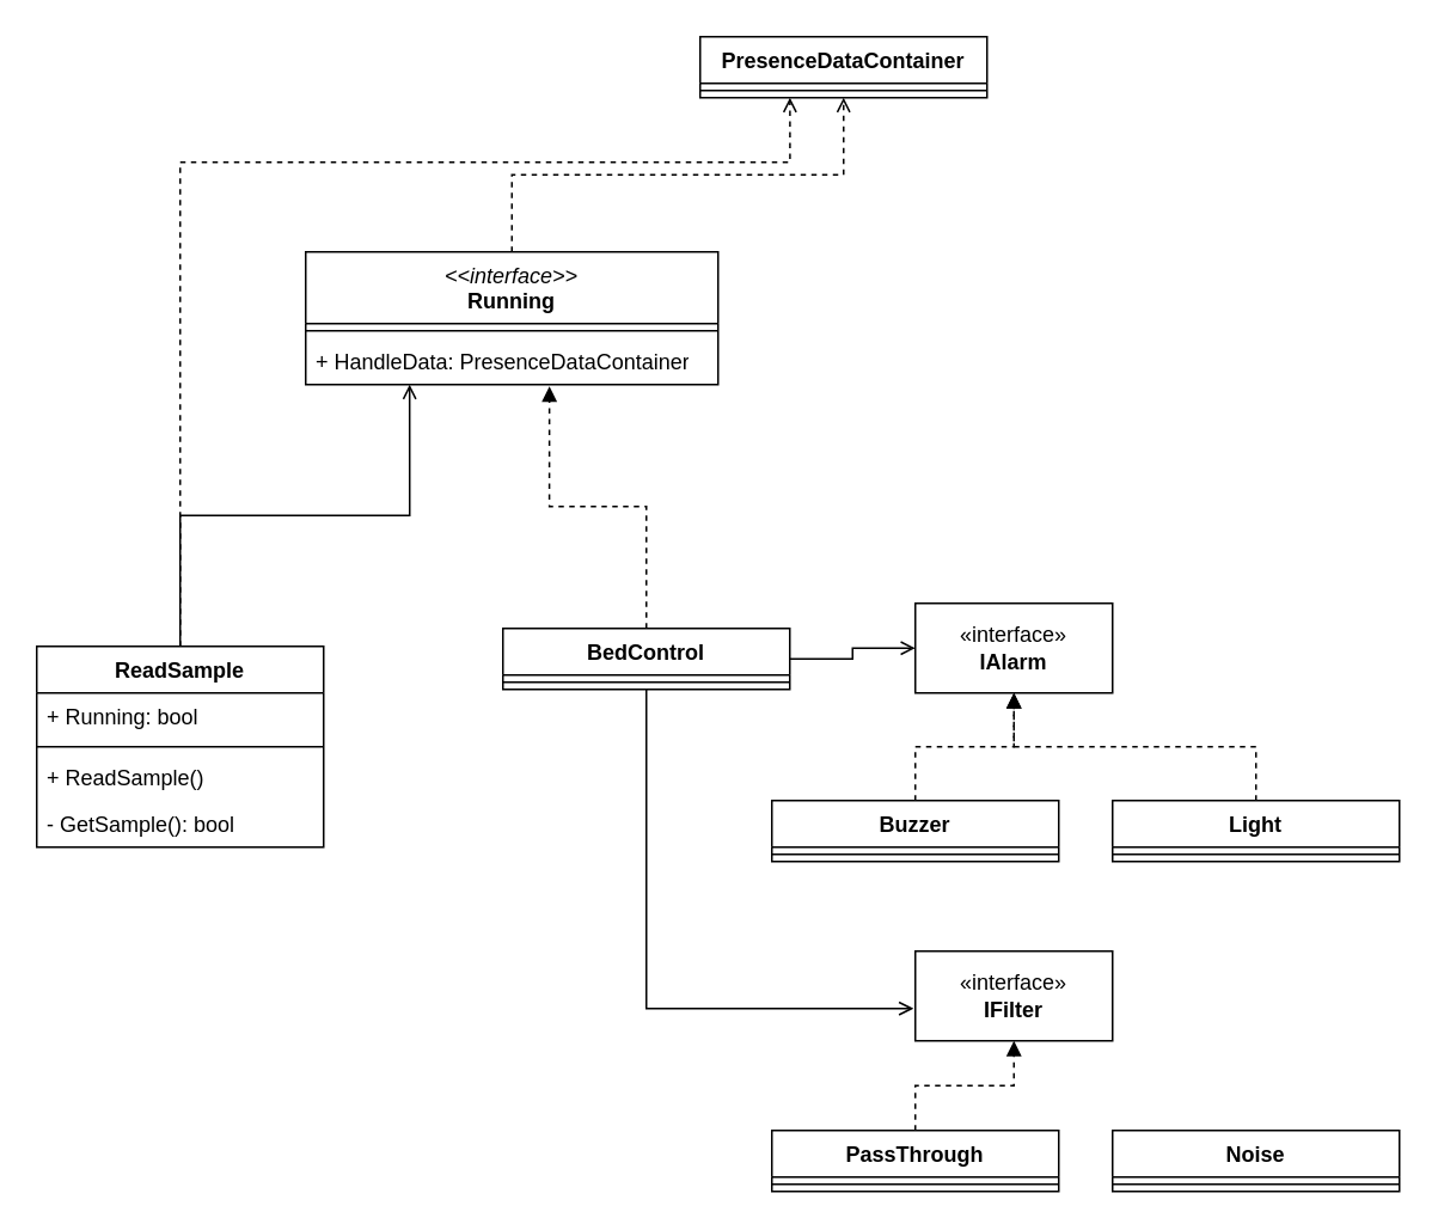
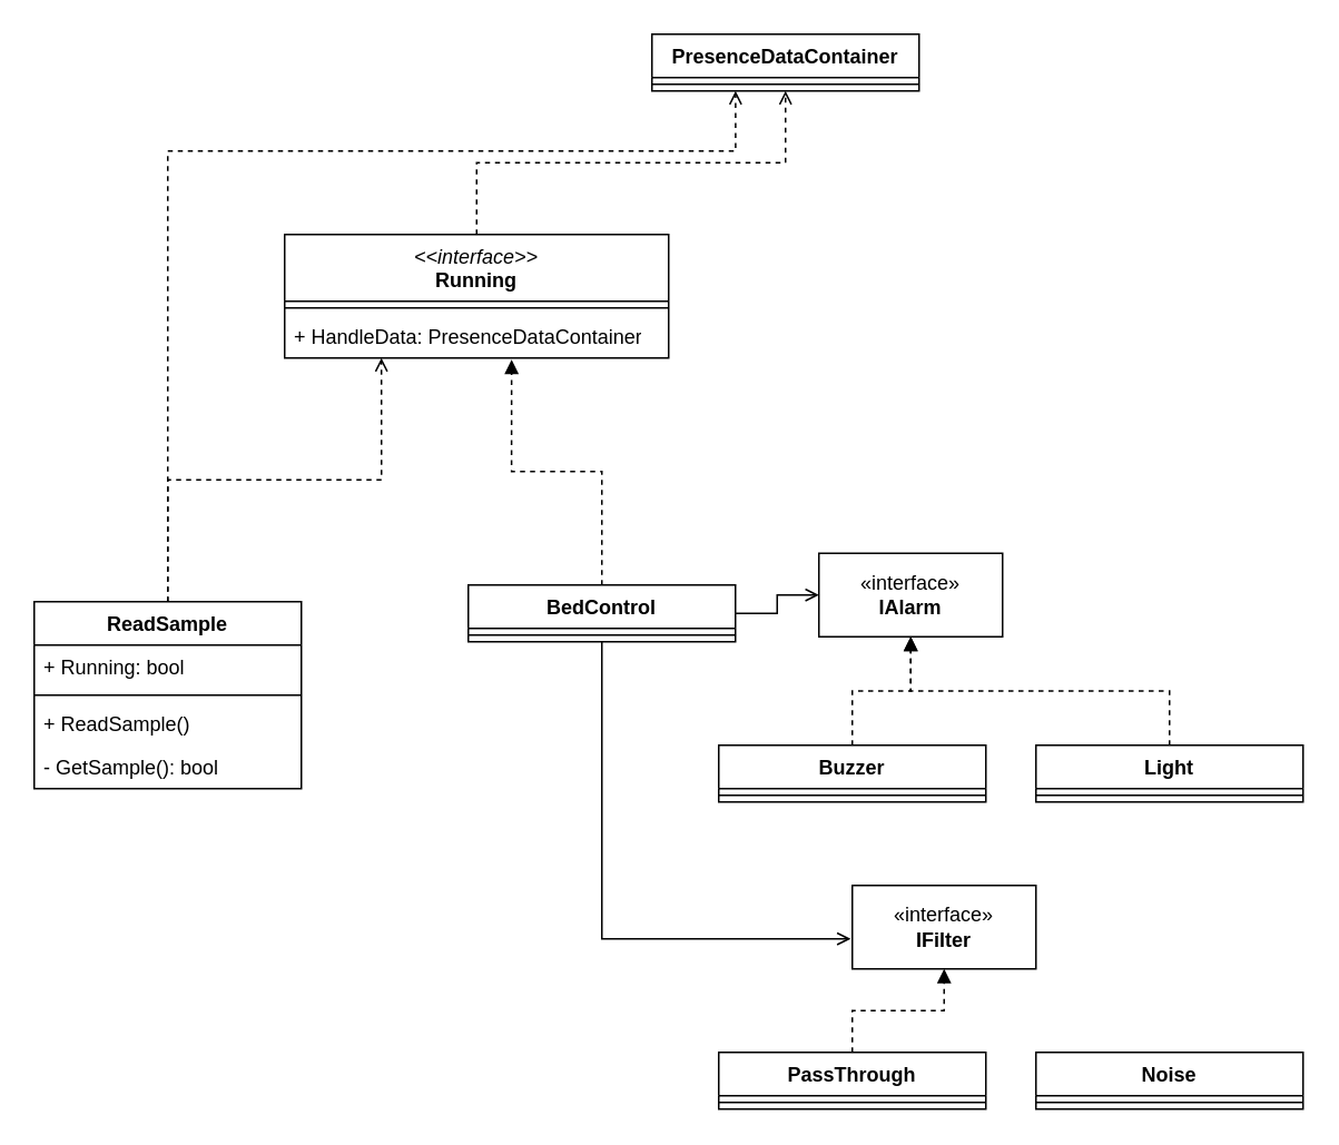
- <mxCell id="2" style="edgeStyle=orthogonalEdgeStyle;rounded=0;orthogonalLoop=1;jettySize=auto;html=1;exitX=0.5;exitY=0;exitDx=0;exitDy=0;entryX=0.252;entryY=1;entryDx=0;entryDy=0;entryPerimeter=0;endArrow=open;endFill=0;" edge="1" parent="1" source="4" target="12"><mxGeometry relative="1" as="geometry" /></mxCell>
+ <mxCell id="2" style="edgeStyle=orthogonalEdgeStyle;rounded=0;orthogonalLoop=1;jettySize=auto;html=1;exitX=0.5;exitY=0;exitDx=0;exitDy=0;entryX=0.252;entryY=1;entryDx=0;entryDy=0;entryPerimeter=0;endArrow=open;endFill=0;dashed=1;" edge="1" parent="1" source="4" target="12"><mxGeometry relative="1" as="geometry" /></mxCell>
- <mxCell id="20" value="«interface»&lt;br&gt;&lt;b&gt;IAlarm&lt;/b&gt;" style="html=1;whiteSpace=wrap;" vertex="1" parent="1"><mxGeometry x="510" y="336" width="110" height="50" as="geometry" /></mxCell>
+ <mxCell id="20" value="«interface»&lt;br&gt;&lt;b&gt;IAlarm&lt;/b&gt;" style="html=1;whiteSpace=wrap;" vertex="1" parent="1"><mxGeometry x="490" y="331" width="110" height="50" as="geometry" /></mxCell>
